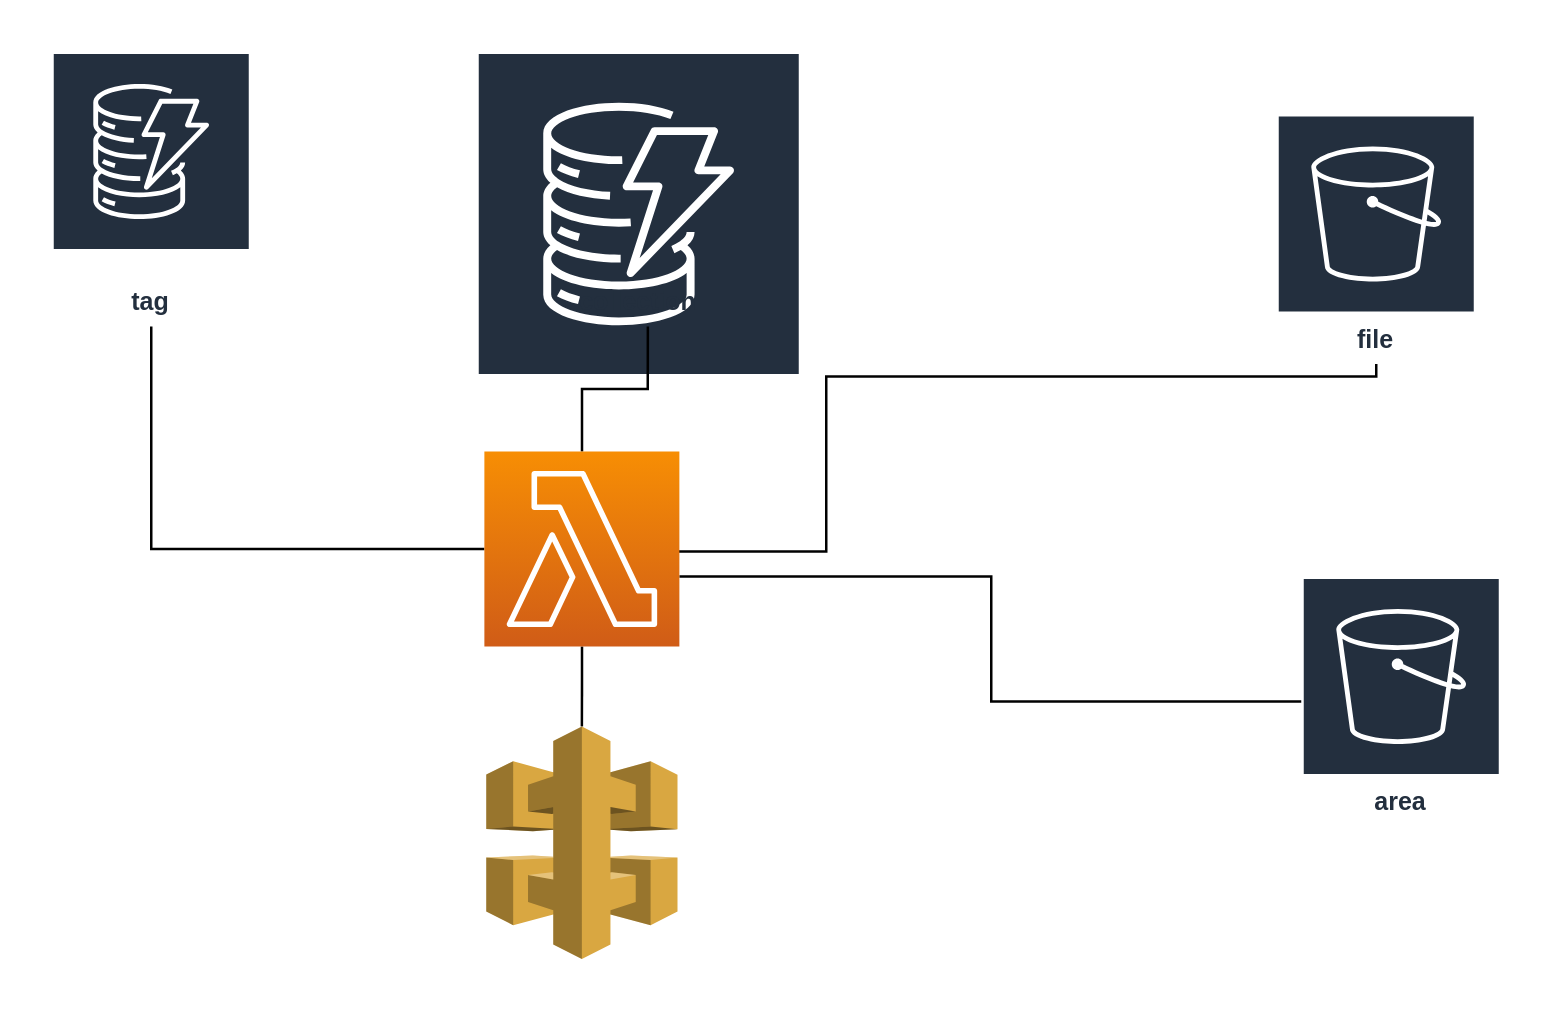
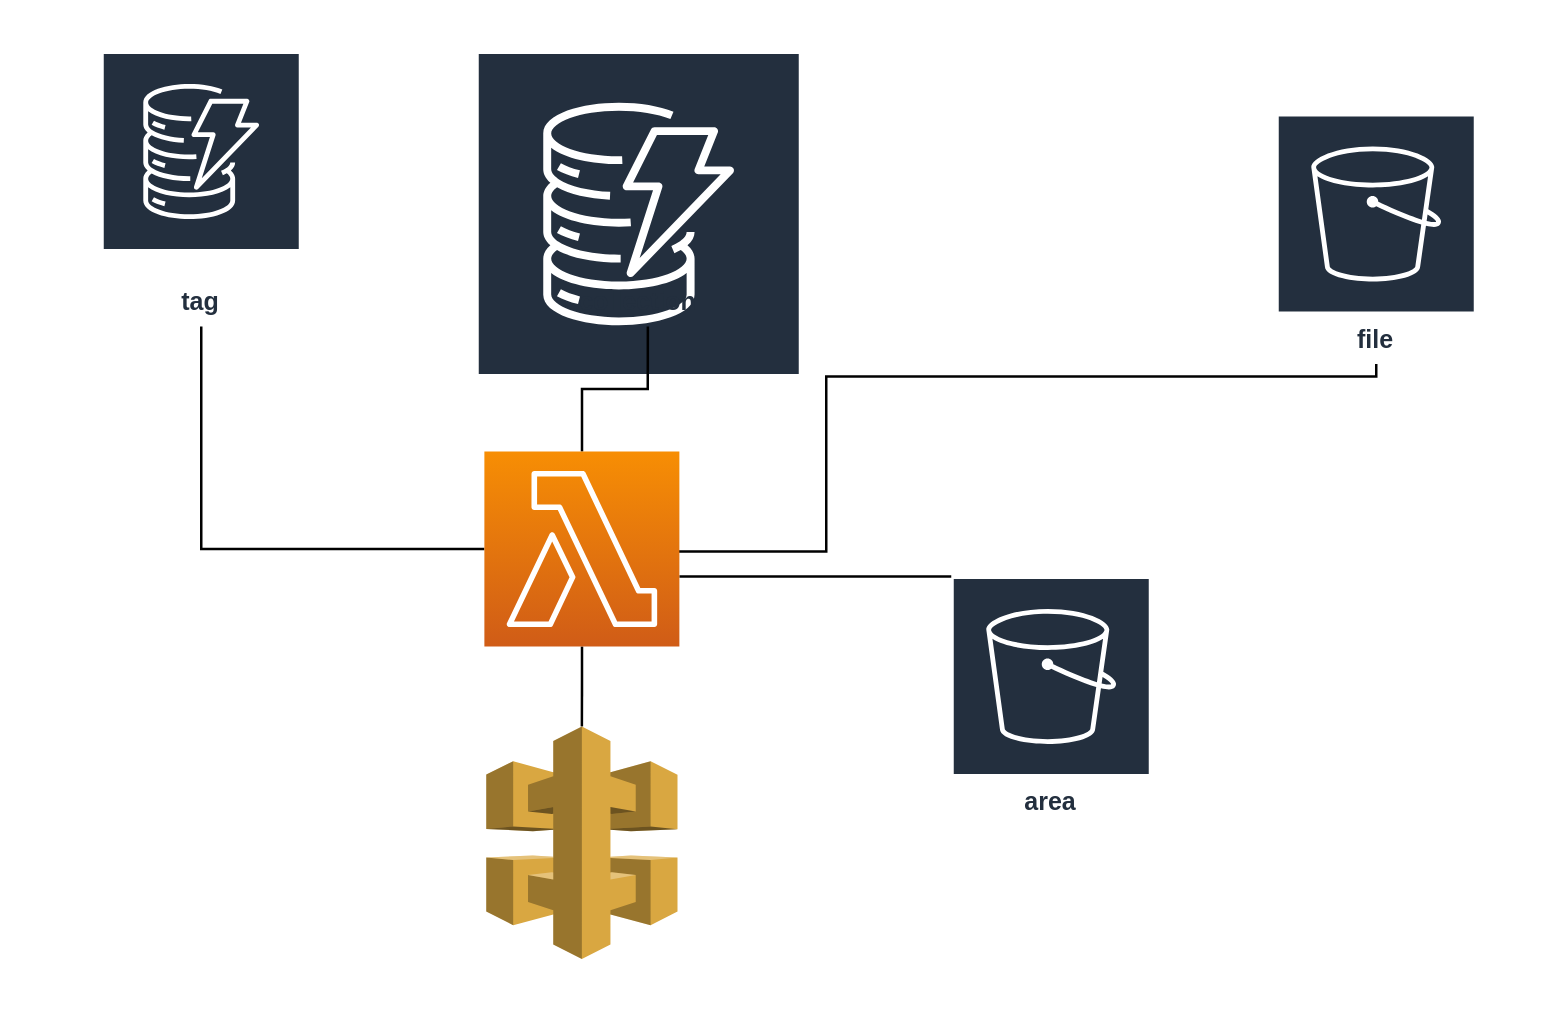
- <mxCell id="5" value="tag" style="outlineConnect=0;fontColor=#232F3E;gradientColor=none;strokeColor=#ffffff;fillColor=#232F3E;dashed=0;verticalLabelPosition=middle;verticalAlign=bottom;align=center;html=1;whiteSpace=wrap;fontSize=10;fontStyle=1;spacing=3;shape=mxgraph.aws4.productIcon;prIcon=mxgraph.aws4.dynamodb;" vertex="1" parent="1"><mxGeometry x="20" y="20" width="80" height="110" as="geometry" /></mxCell>
+ <mxCell id="5" value="tag" style="outlineConnect=0;fontColor=#232F3E;gradientColor=none;strokeColor=#ffffff;fillColor=#232F3E;dashed=0;verticalLabelPosition=middle;verticalAlign=bottom;align=center;html=1;whiteSpace=wrap;fontSize=10;fontStyle=1;spacing=3;shape=mxgraph.aws4.productIcon;prIcon=mxgraph.aws4.dynamodb;" vertex="1" parent="1"><mxGeometry x="40" y="20" width="80" height="110" as="geometry" /></mxCell>
- <mxCell id="4" value="area" style="outlineConnect=0;fontColor=#232F3E;gradientColor=none;strokeColor=#ffffff;fillColor=#232F3E;dashed=0;verticalLabelPosition=middle;verticalAlign=bottom;align=center;html=1;whiteSpace=wrap;fontSize=10;fontStyle=1;spacing=3;shape=mxgraph.aws4.productIcon;prIcon=mxgraph.aws4.s3;" vertex="1" parent="1"><mxGeometry x="520" y="230" width="80" height="100" as="geometry" /></mxCell>
+ <mxCell id="4" value="area" style="outlineConnect=0;fontColor=#232F3E;gradientColor=none;strokeColor=#ffffff;fillColor=#232F3E;dashed=0;verticalLabelPosition=middle;verticalAlign=bottom;align=center;html=1;whiteSpace=wrap;fontSize=10;fontStyle=1;spacing=3;shape=mxgraph.aws4.productIcon;prIcon=mxgraph.aws4.s3;" vertex="1" parent="1"><mxGeometry x="380" y="230" width="80" height="100" as="geometry" /></mxCell>
